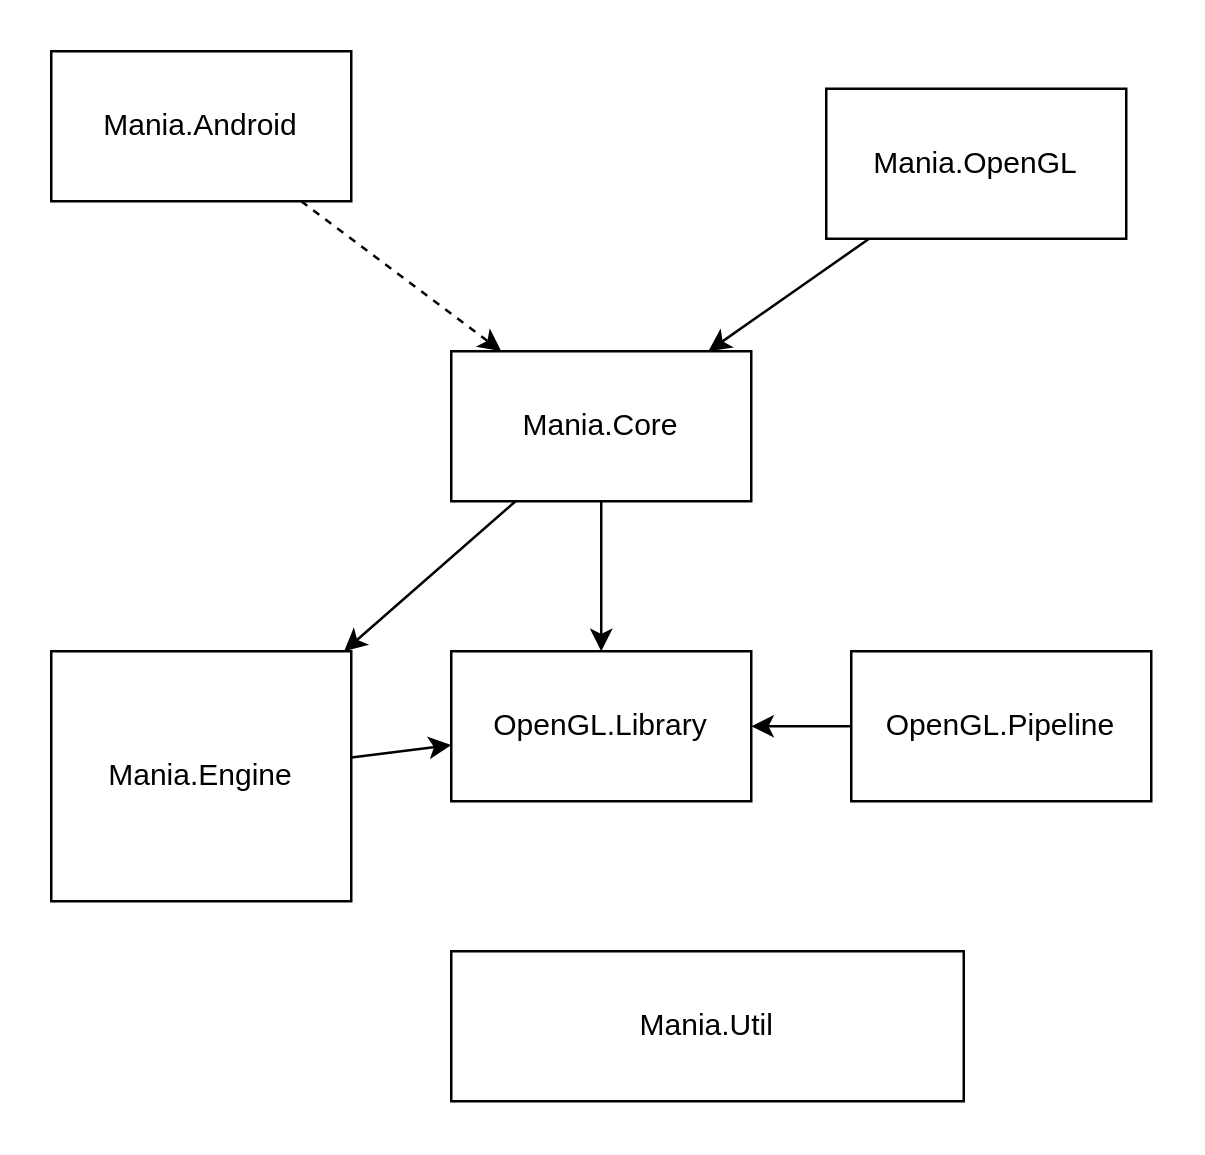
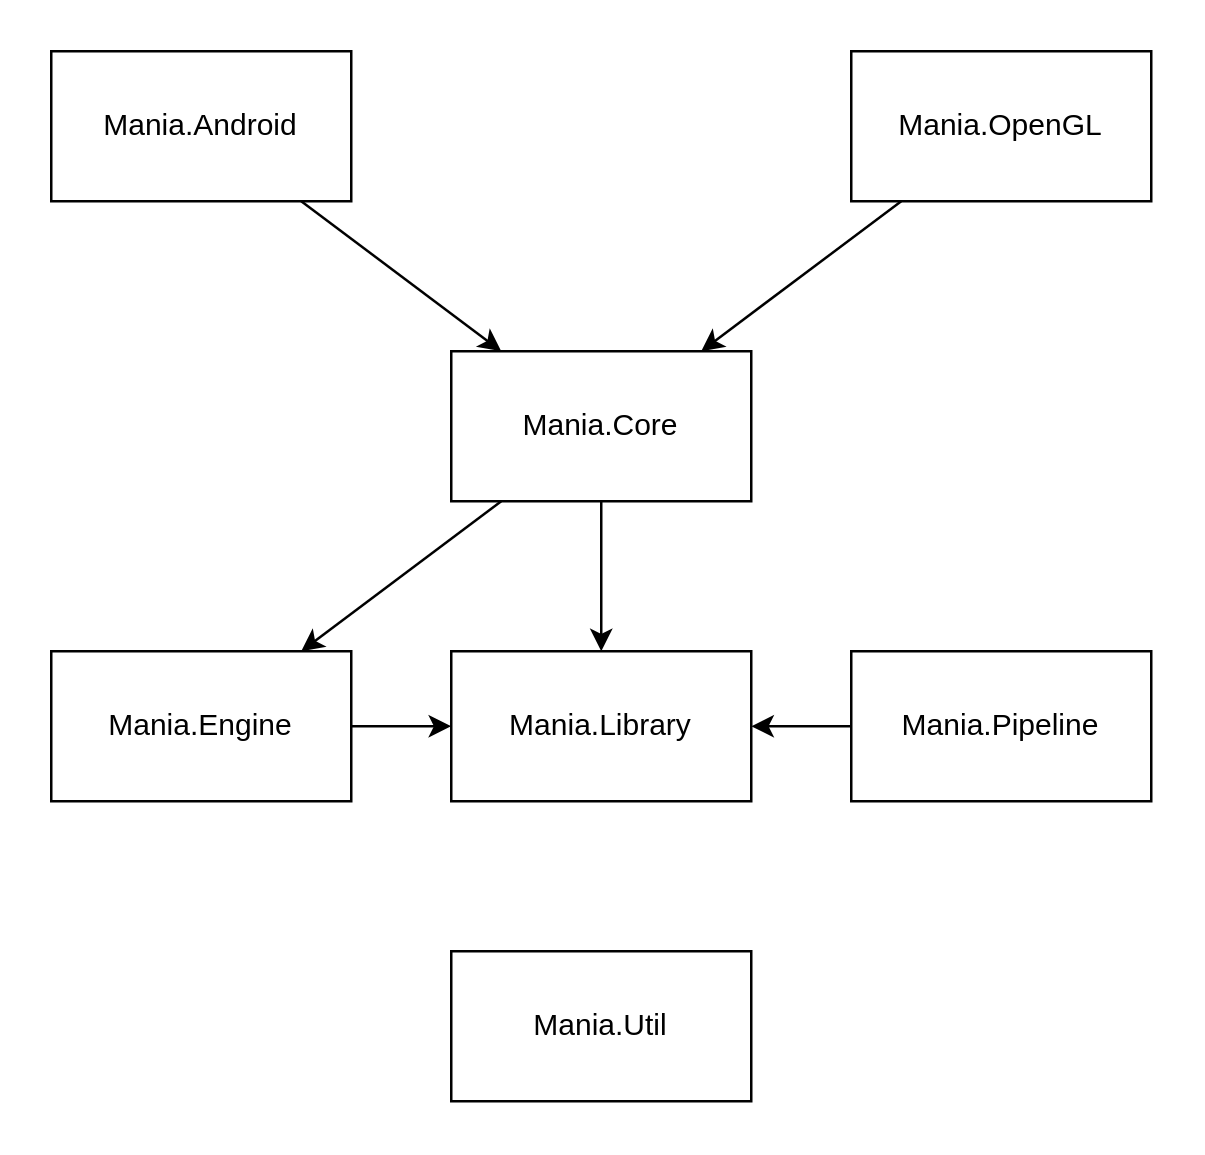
- <mxCell id="8" value="Mania.OpenGL" style="whiteSpace=wrap;html=1;" vertex="1" parent="1"><mxGeometry x="330" y="35" width="120" height="60" as="geometry" /></mxCell>
+ <mxCell id="8" value="Mania.OpenGL" style="whiteSpace=wrap;html=1;" vertex="1" parent="1"><mxGeometry x="340" y="20" width="120" height="60" as="geometry" /></mxCell>
- <mxCell id="2" style="edgeStyle=none;html=1;dashed=1;" edge="1" parent="1" source="3" target="6"><mxGeometry relative="1" as="geometry" /></mxCell>
+ <mxCell id="2" style="edgeStyle=none;html=1;" edge="1" parent="1" source="3" target="6"><mxGeometry relative="1" as="geometry" /></mxCell>
- <mxCell id="12" value="OpenGL.Library" style="whiteSpace=wrap;html=1;" vertex="1" parent="1"><mxGeometry x="180" y="260" width="120" height="60" as="geometry" /></mxCell>
+ <mxCell id="12" value="Mania.Library" style="whiteSpace=wrap;html=1;" vertex="1" parent="1"><mxGeometry x="180" y="260" width="120" height="60" as="geometry" /></mxCell>
- <mxCell id="14" value="OpenGL.Pipeline" style="whiteSpace=wrap;html=1;" vertex="1" parent="1"><mxGeometry x="340" y="260" width="120" height="60" as="geometry" /></mxCell>
+ <mxCell id="14" value="Mania.Pipeline" style="whiteSpace=wrap;html=1;" vertex="1" parent="1"><mxGeometry x="340" y="260" width="120" height="60" as="geometry" /></mxCell>
- <mxCell id="10" value="Mania.Engine" style="whiteSpace=wrap;html=1;" vertex="1" parent="1"><mxGeometry x="20" y="260" width="120" height="100" as="geometry" /></mxCell>
+ <mxCell id="10" value="Mania.Engine" style="whiteSpace=wrap;html=1;" vertex="1" parent="1"><mxGeometry x="20" y="260" width="120" height="60" as="geometry" /></mxCell>
- <mxCell id="11" value="Mania.Util" style="whiteSpace=wrap;html=1;" vertex="1" parent="1"><mxGeometry x="180" y="380" width="205" height="60" as="geometry" /></mxCell>
+ <mxCell id="11" value="Mania.Util" style="whiteSpace=wrap;html=1;" vertex="1" parent="1"><mxGeometry x="180" y="380" width="120" height="60" as="geometry" /></mxCell>
